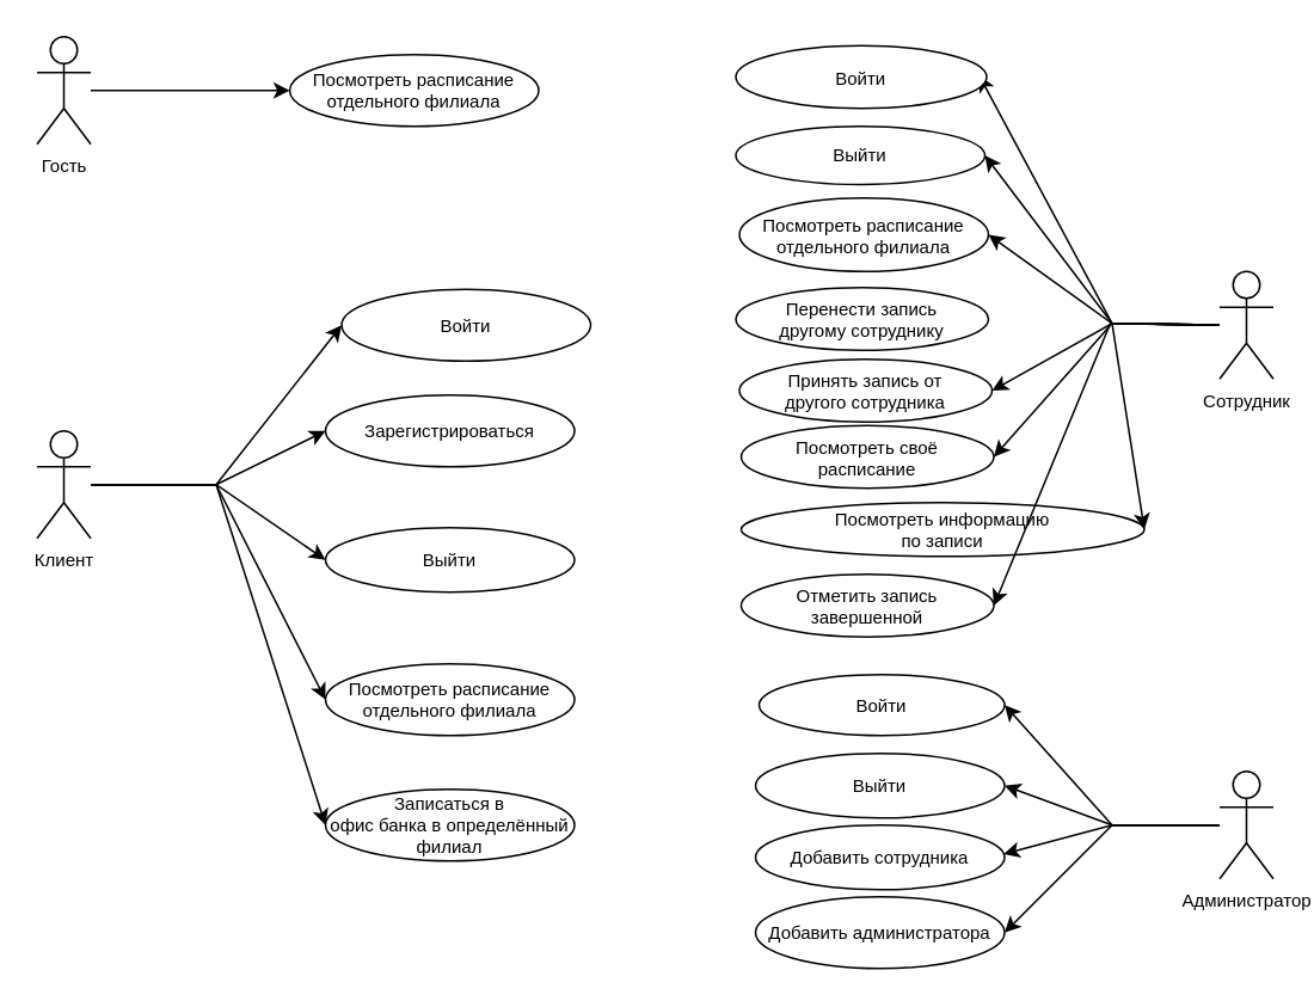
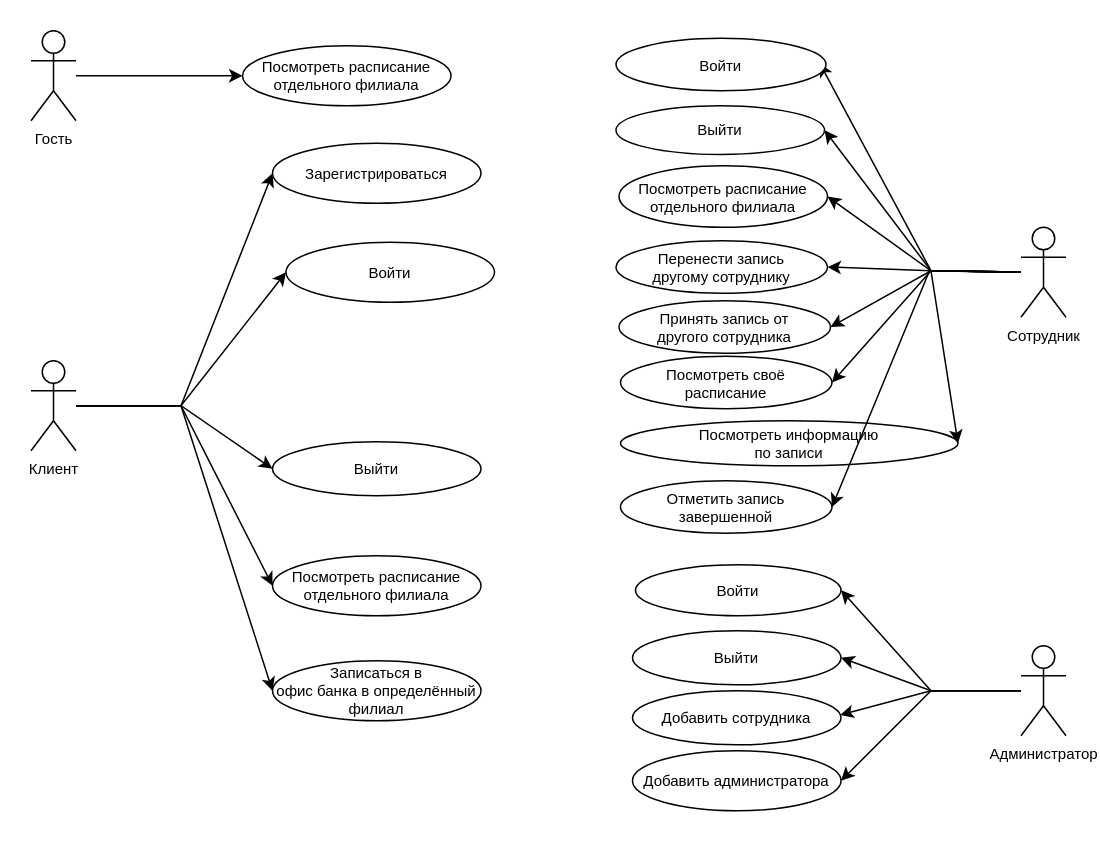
+ <mxCell id="37" style="rounded=0;orthogonalLoop=1;jettySize=auto;html=1;strokeColor=default;entryX=1;entryY=0.5;entryDx=0;entryDy=0;fontSize=10;" edge="1" parent="1" source="4" target="30"><mxGeometry relative="1" as="geometry"><mxPoint x="680" y="180" as="sourcePoint" /><mxPoint x="551" y="130" as="targetPoint" /><Array as="points"><mxPoint x="620" y="180" /></Array></mxGeometry></mxCell>
- <mxCell id="10" value="Зарегистрироваться" style="ellipse;whiteSpace=wrap;html=1;fontSize=10;" vertex="1" parent="1"><mxGeometry x="181" y="220" width="139" height="40" as="geometry" /></mxCell>
+ <mxCell id="10" value="Зарегистрироваться" style="ellipse;whiteSpace=wrap;html=1;fontSize=10;" vertex="1" parent="1"><mxGeometry x="181" y="95" width="139" height="40" as="geometry" /></mxCell>
